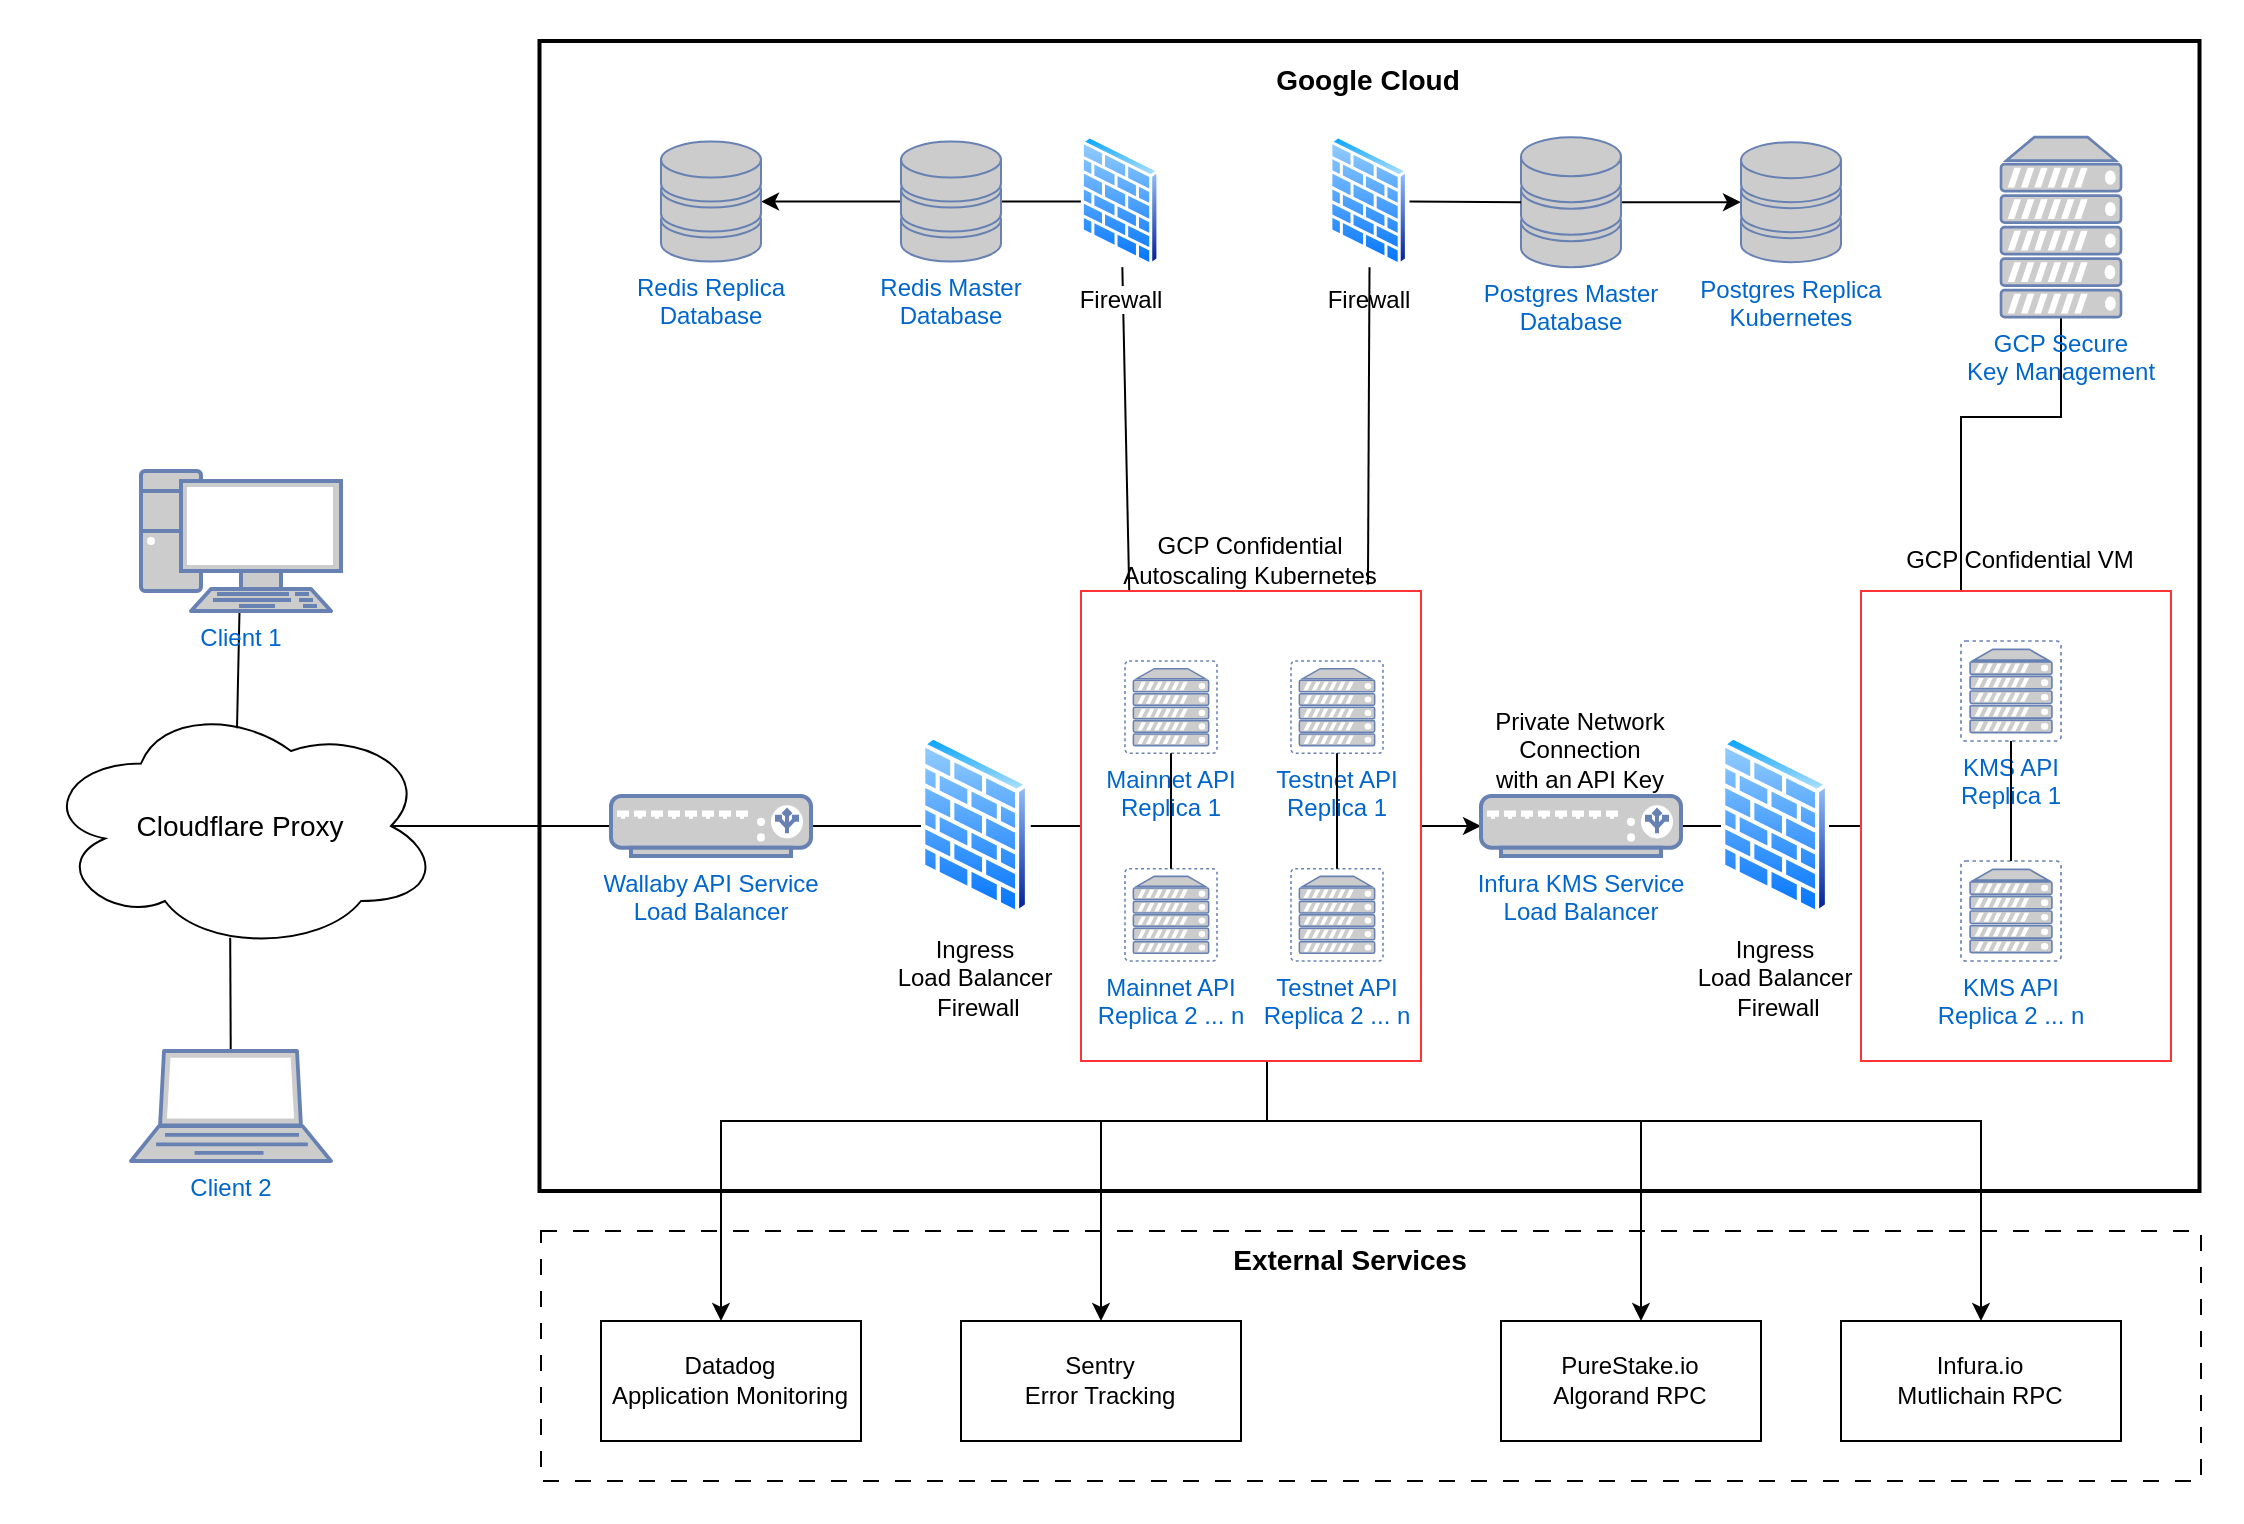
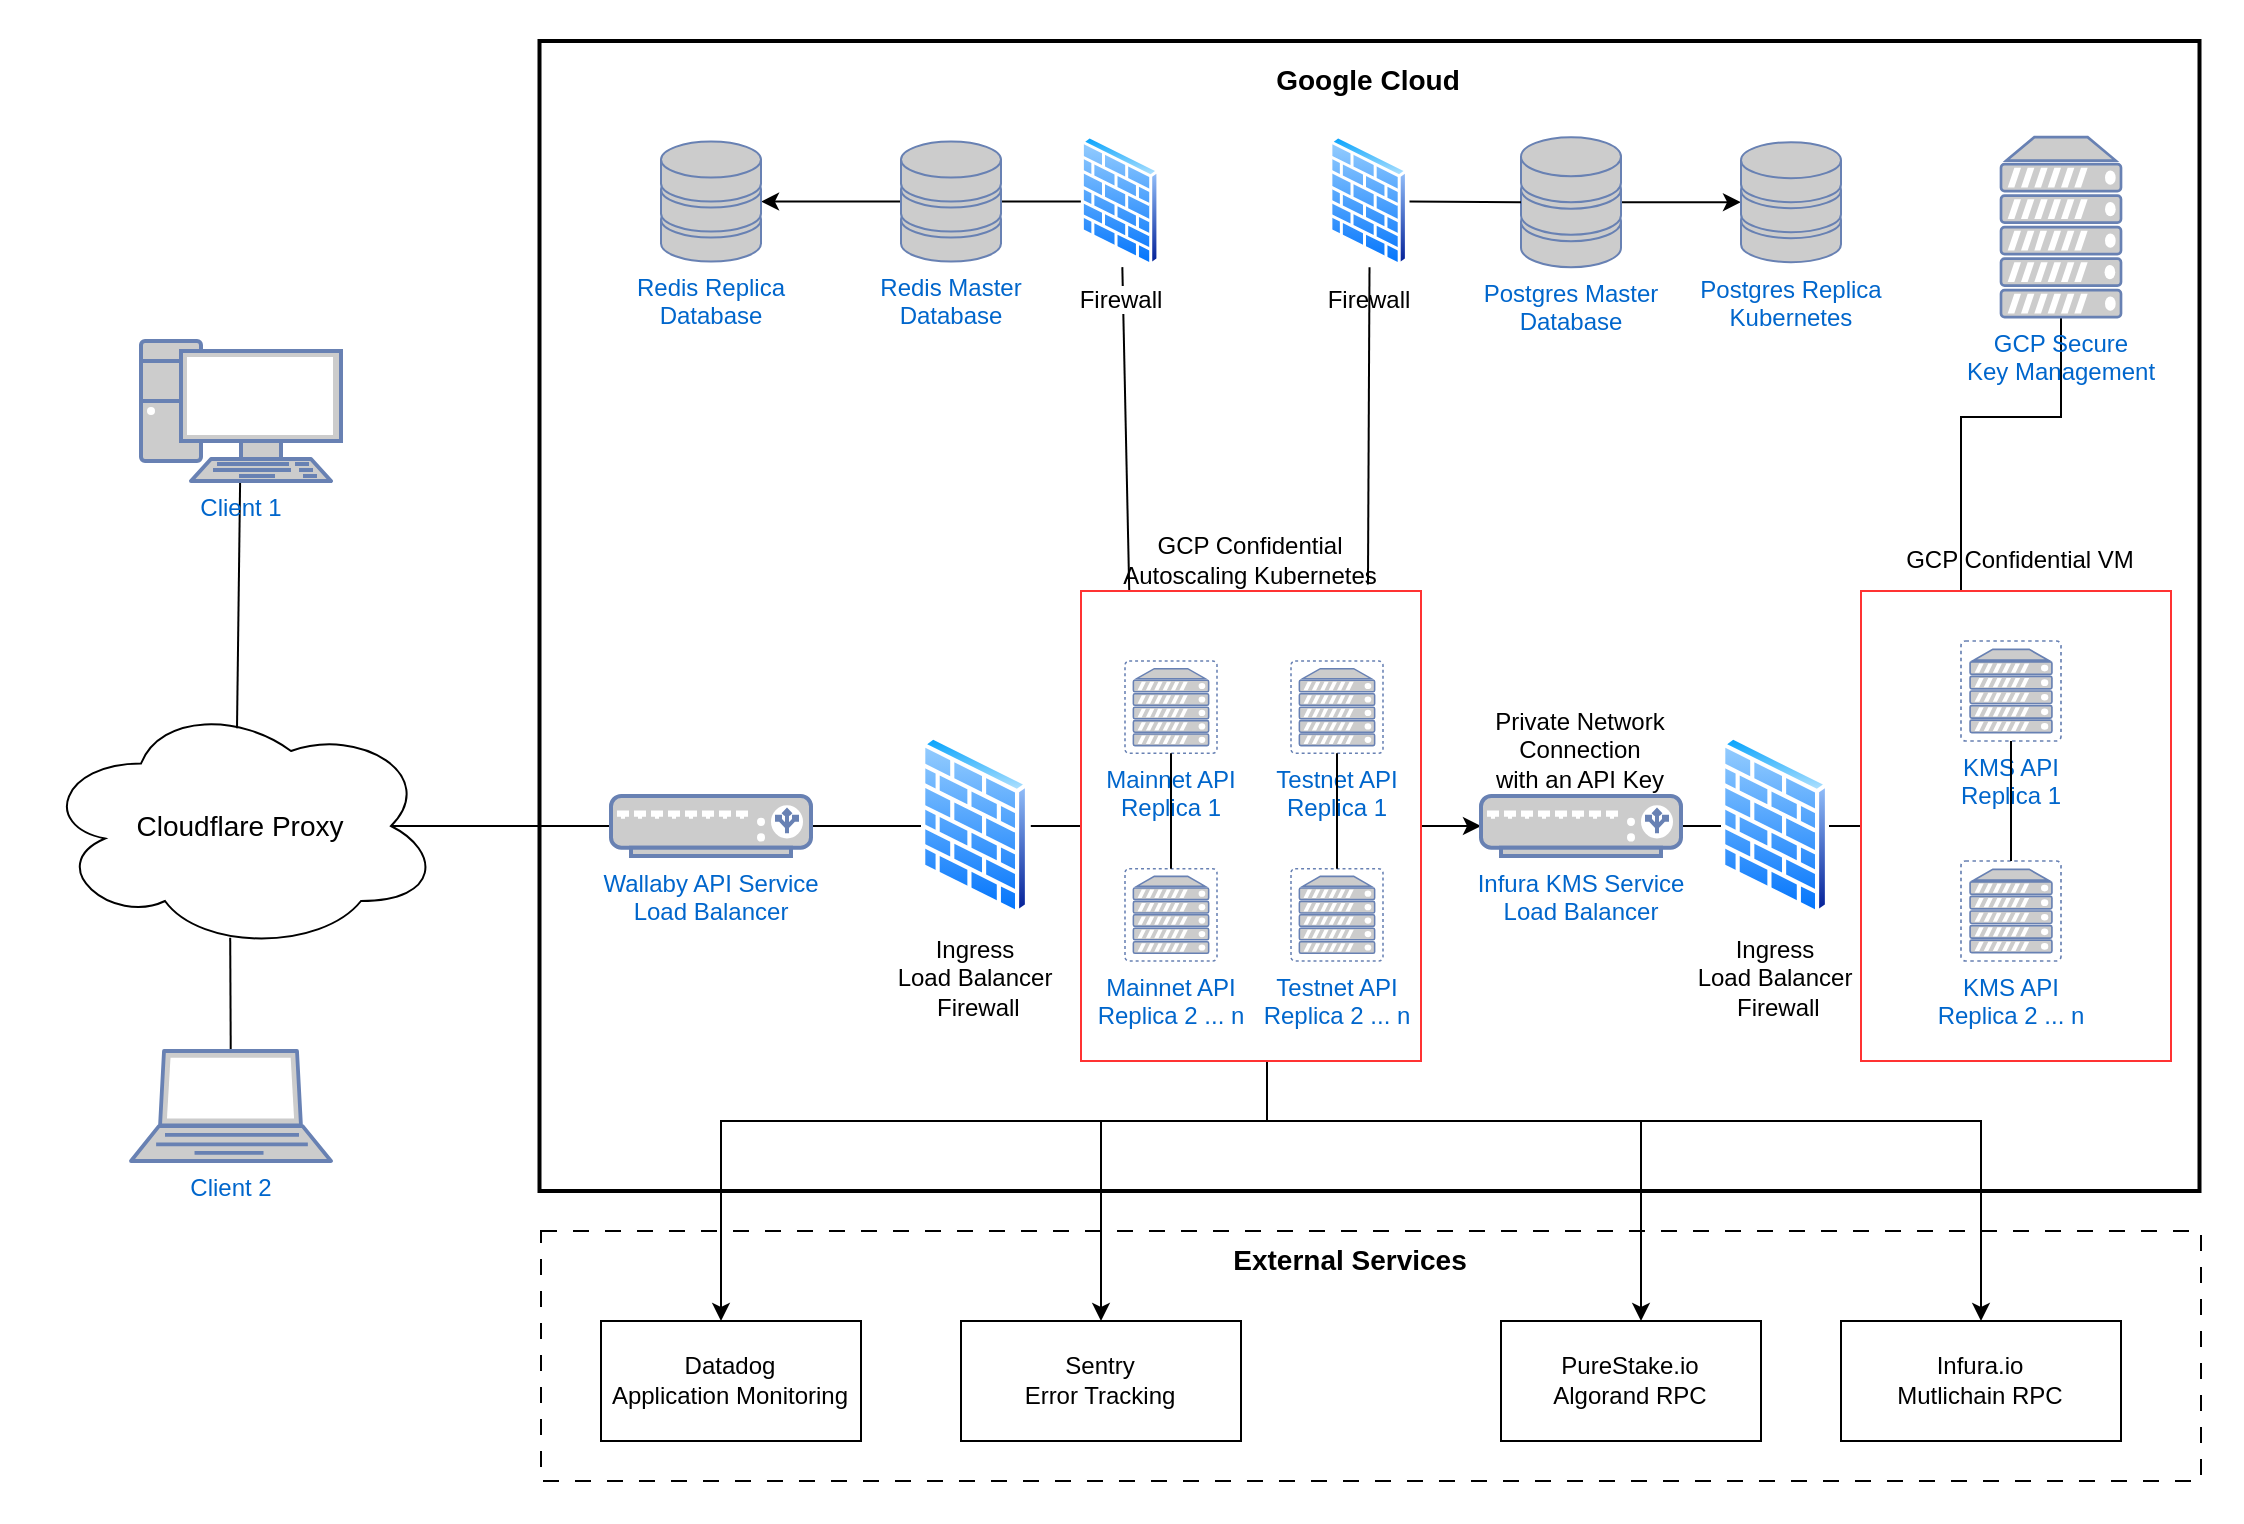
- <mxCell id="11" value="Client 1" style="fontColor=#0066CC;verticalAlign=top;verticalLabelPosition=bottom;labelPosition=center;align=center;html=1;outlineConnect=0;fillColor=#CCCCCC;strokeColor=#6881B3;gradientColor=none;gradientDirection=north;strokeWidth=2;shape=mxgraph.networks.pc;" parent="1" vertex="1"><mxGeometry x="70" y="235" width="100" height="70" as="geometry" /></mxCell>
+ <mxCell id="11" value="Client 1" style="fontColor=#0066CC;verticalAlign=top;verticalLabelPosition=bottom;labelPosition=center;align=center;html=1;outlineConnect=0;fillColor=#CCCCCC;strokeColor=#6881B3;gradientColor=none;gradientDirection=north;strokeWidth=2;shape=mxgraph.networks.pc;" parent="1" vertex="1"><mxGeometry x="70" y="170" width="100" height="70" as="geometry" /></mxCell>
